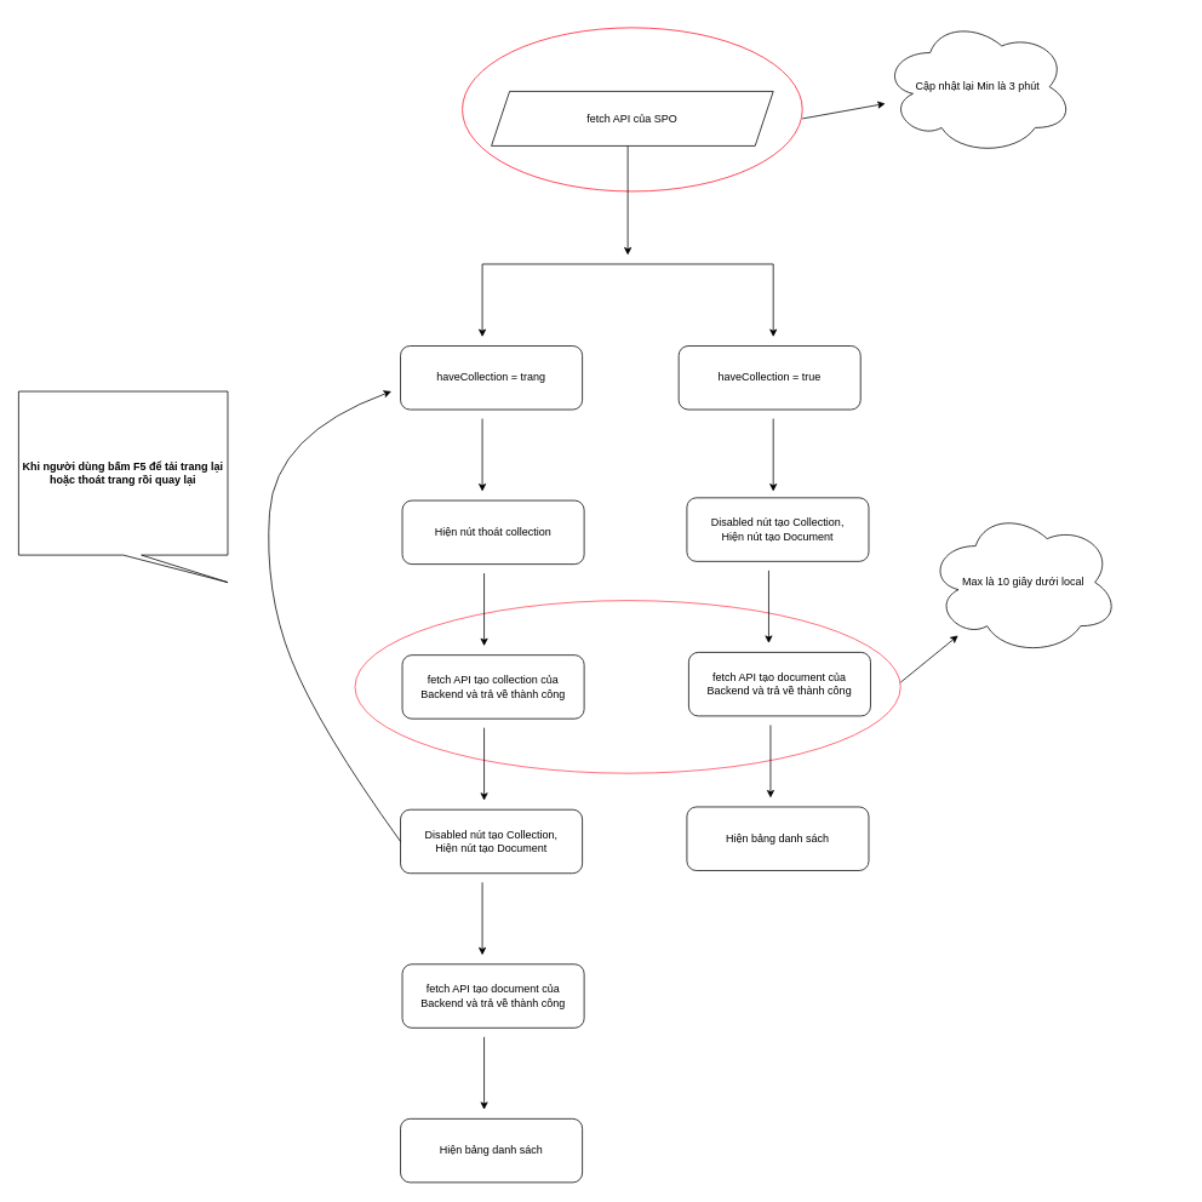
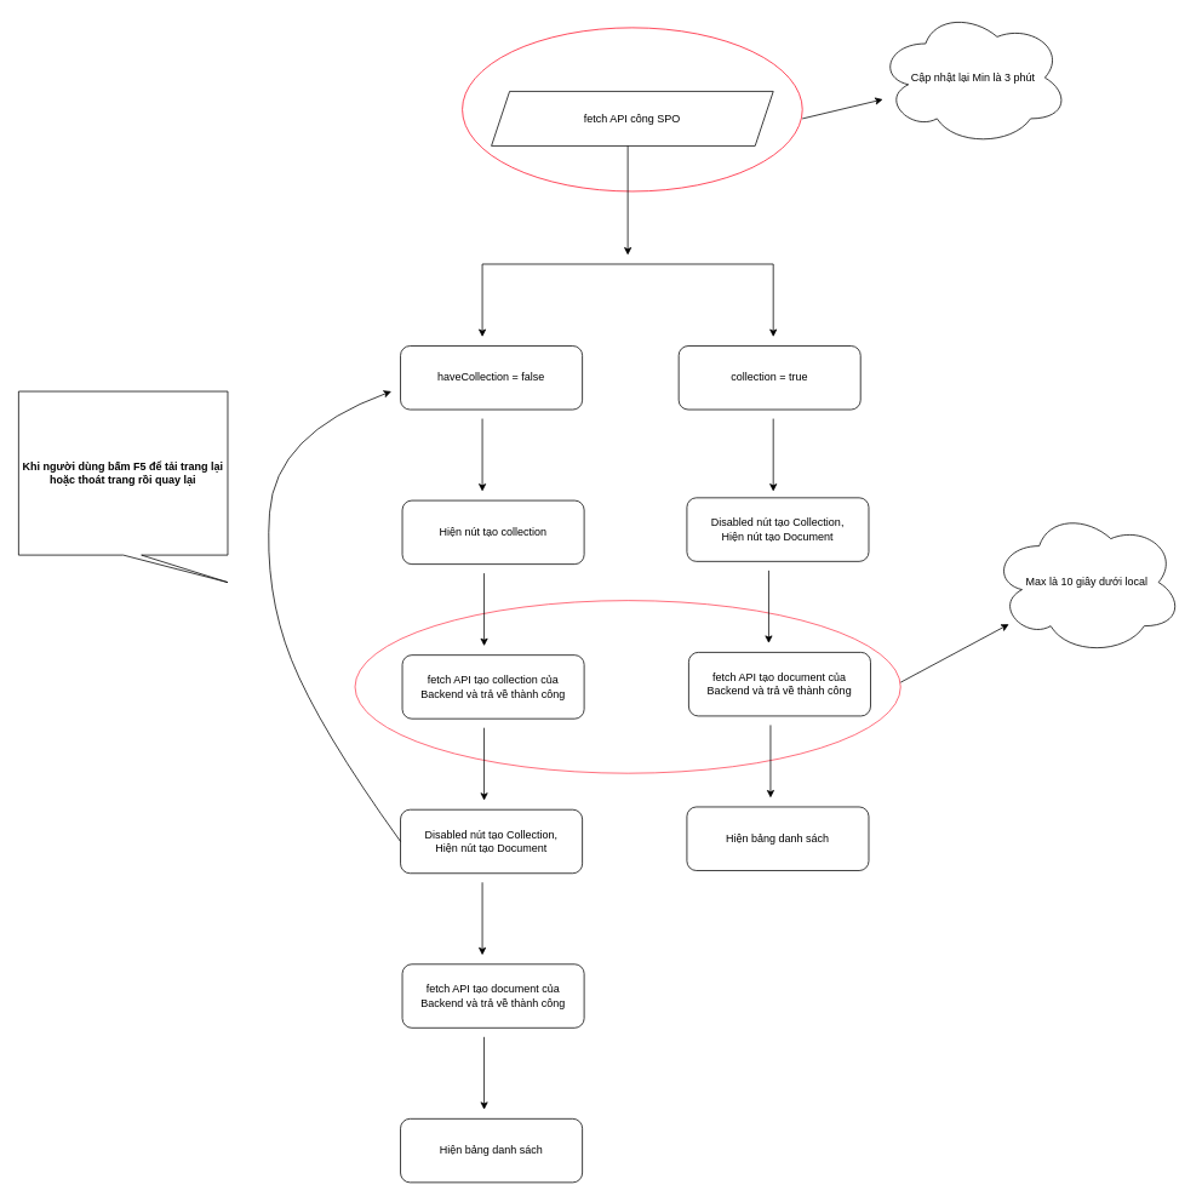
- <mxCell id="31" value="Cập nhật lại Min là 3 phút" style="ellipse;shape=cloud;whiteSpace=wrap;html=1;" vertex="1" parent="1"><mxGeometry x="970" y="20" width="210" height="150" as="geometry" /></mxCell>
+ <mxCell id="31" value="Cập nhật lại Min là 3 phút" style="ellipse;shape=cloud;whiteSpace=wrap;html=1;" vertex="1" parent="1"><mxGeometry x="965" y="10" width="210" height="150" as="geometry" /></mxCell>
- <mxCell id="4" value="fetch API của SPO" style="shape=parallelogram;perimeter=parallelogramPerimeter;whiteSpace=wrap;html=1;fixedSize=1;" vertex="1" parent="1"><mxGeometry x="540" y="100" width="310" height="60" as="geometry" /></mxCell>
+ <mxCell id="4" value="fetch API công SPO" style="shape=parallelogram;perimeter=parallelogramPerimeter;whiteSpace=wrap;html=1;fixedSize=1;" vertex="1" parent="1"><mxGeometry x="540" y="100" width="310" height="60" as="geometry" /></mxCell>
- <mxCell id="9" value="haveCollection = trang" style="rounded=1;whiteSpace=wrap;html=1;" vertex="1" parent="1"><mxGeometry x="440" y="380" width="200" height="70" as="geometry" /></mxCell>
+ <mxCell id="9" value="haveCollection = false" style="rounded=1;whiteSpace=wrap;html=1;" vertex="1" parent="1"><mxGeometry x="440" y="380" width="200" height="70" as="geometry" /></mxCell>
- <mxCell id="10" value="haveCollection = true" style="rounded=1;whiteSpace=wrap;html=1;" vertex="1" parent="1"><mxGeometry x="746" y="380" width="200" height="70" as="geometry" /></mxCell>
+ <mxCell id="10" value="collection = true" style="rounded=1;whiteSpace=wrap;html=1;" vertex="1" parent="1"><mxGeometry x="746" y="380" width="200" height="70" as="geometry" /></mxCell>
- <mxCell id="13" value="Hiện nút thoát collection" style="rounded=1;whiteSpace=wrap;html=1;" vertex="1" parent="1"><mxGeometry x="442" y="550" width="200" height="70" as="geometry" /></mxCell>
+ <mxCell id="13" value="Hiện nút tạo collection" style="rounded=1;whiteSpace=wrap;html=1;" vertex="1" parent="1"><mxGeometry x="442" y="550" width="200" height="70" as="geometry" /></mxCell>
- <mxCell id="29" value="Max là 10 giây dưới local" style="ellipse;shape=cloud;whiteSpace=wrap;html=1;" vertex="1" parent="1"><mxGeometry x="1020" y="560" width="210" height="160" as="geometry" /></mxCell>
+ <mxCell id="29" value="Max là 10 giây dưới local" style="ellipse;shape=cloud;whiteSpace=wrap;html=1;" vertex="1" parent="1"><mxGeometry x="1090" y="560" width="210" height="160" as="geometry" /></mxCell>
